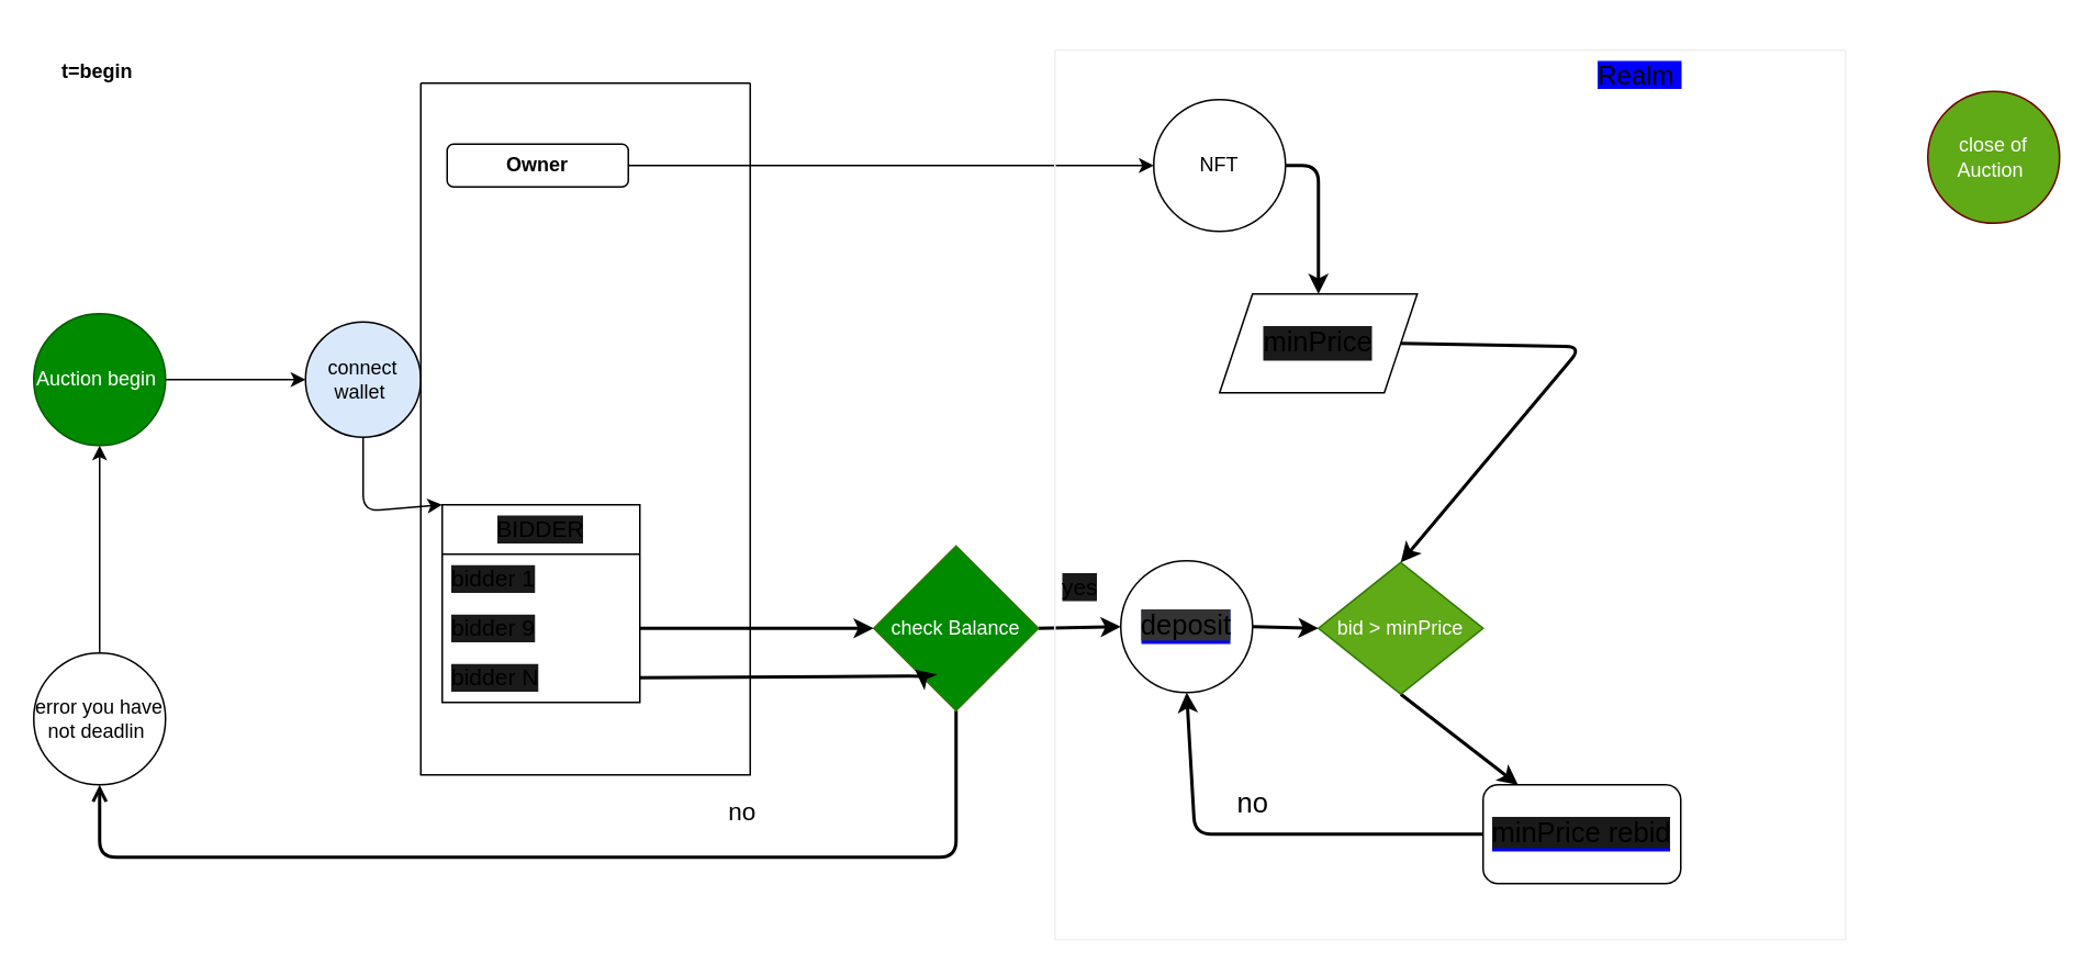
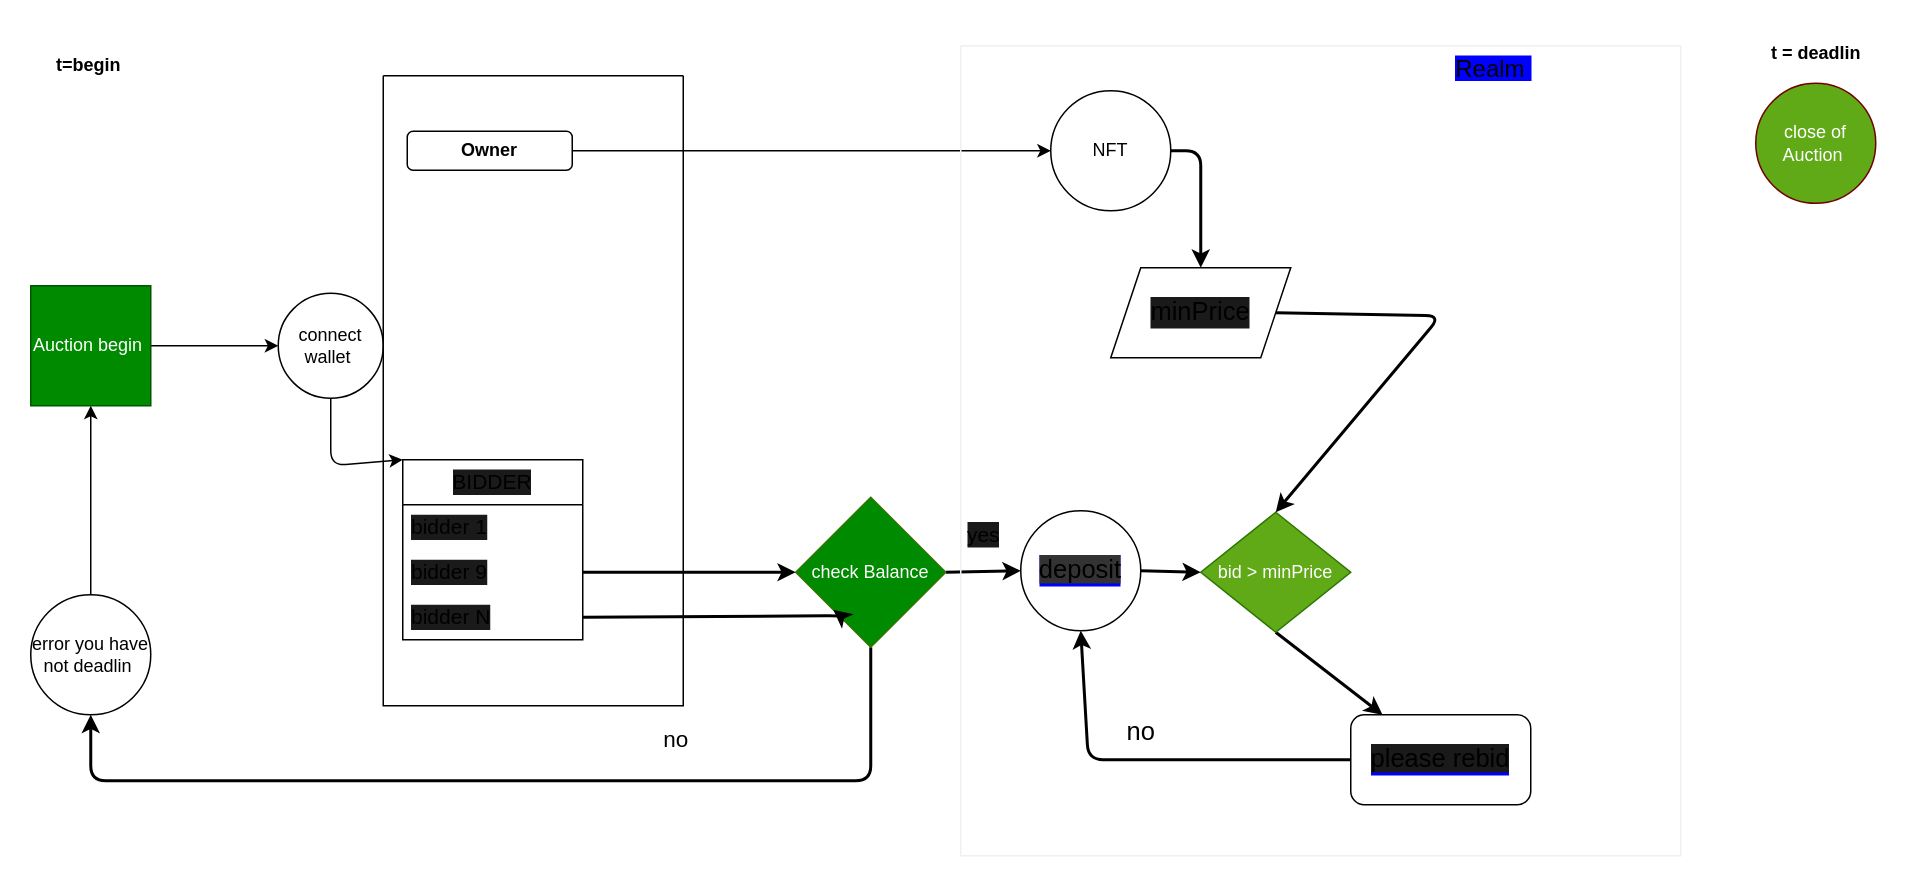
+ <mxCell id="8" value="&lt;b&gt;t = deadlin&lt;/b&gt;" style="text;html=1;align=center;verticalAlign=middle;resizable=0;points=[];autosize=1;strokeColor=none;fillColor=none;" parent="1" vertex="1"><mxGeometry x="1170" y="20" width="80" height="30" as="geometry" /></mxCell>
- <mxCell id="4" value="Auction begin&amp;nbsp;" style="ellipse;whiteSpace=wrap;html=1;aspect=fixed;fillColor=#008a00;fontColor=#ffffff;strokeColor=#005700;" parent="1" vertex="1"><mxGeometry x="20" y="190" width="80" height="80" as="geometry" /></mxCell>
+ <mxCell id="4" value="Auction begin&amp;nbsp;" style="whiteSpace=wrap;html=1;aspect=fixed;fillColor=#008a00;fontColor=#ffffff;strokeColor=#005700;rounded=0;" parent="1" vertex="1"><mxGeometry x="20" y="190" width="80" height="80" as="geometry" /></mxCell>
- <mxCell id="6" value="connect wallet&amp;nbsp;" style="ellipse;whiteSpace=wrap;html=1;aspect=fixed;fillColor=#dae8fc;" parent="1" vertex="1"><mxGeometry x="185" y="195" width="70" height="70" as="geometry" /></mxCell>
+ <mxCell id="6" value="connect wallet&amp;nbsp;" style="ellipse;whiteSpace=wrap;html=1;aspect=fixed;" parent="1" vertex="1"><mxGeometry x="185" y="195" width="70" height="70" as="geometry" /></mxCell>
- <mxCell id="14" style="edgeStyle=none;html=1;entryX=0.5;entryY=1;entryDx=0;entryDy=0;strokeWidth=2;fontSize=17;endArrow=open;" parent="1" source="16" target="12" edge="1"><mxGeometry relative="1" as="geometry"><Array as="points"><mxPoint x="580" y="520" /><mxPoint x="60" y="520" /></Array></mxGeometry></mxCell>
+ <mxCell id="14" style="edgeStyle=none;html=1;entryX=0.5;entryY=1;entryDx=0;entryDy=0;strokeWidth=2;fontSize=17;" parent="1" source="16" target="12" edge="1"><mxGeometry relative="1" as="geometry"><Array as="points"><mxPoint x="580" y="520" /><mxPoint x="60" y="520" /></Array></mxGeometry></mxCell>
- <mxCell id="24" value="&lt;span style=&quot;background-color: rgb(26, 26, 26);&quot;&gt;minPrice rebid&lt;/span&gt;" style="rounded=1;whiteSpace=wrap;html=1;labelBackgroundColor=#0000FF;strokeWidth=1;fontSize=17;" parent="1" vertex="1"><mxGeometry x="899.997" y="476" width="120" height="60" as="geometry" /></mxCell>
+ <mxCell id="24" value="&lt;span style=&quot;background-color: rgb(26, 26, 26);&quot;&gt;please rebid&lt;/span&gt;" style="rounded=1;whiteSpace=wrap;html=1;labelBackgroundColor=#0000FF;strokeWidth=1;fontSize=17;" parent="1" vertex="1"><mxGeometry x="899.997" y="476" width="120" height="60" as="geometry" /></mxCell>
